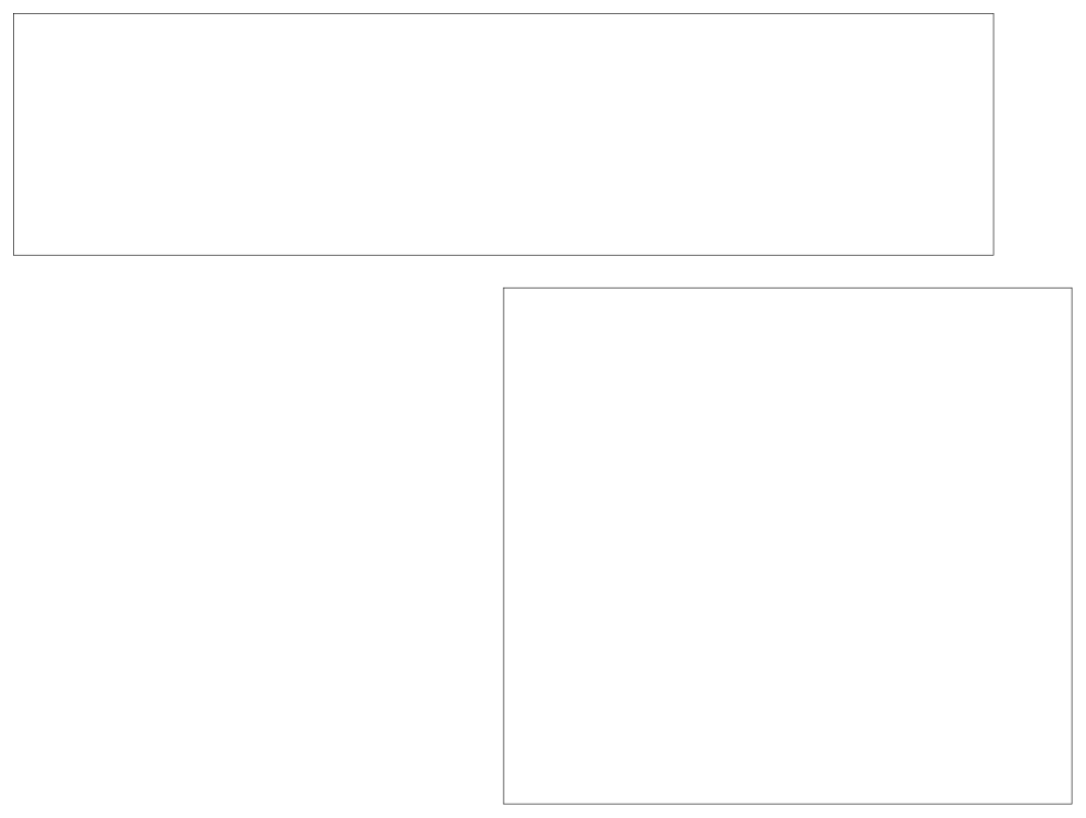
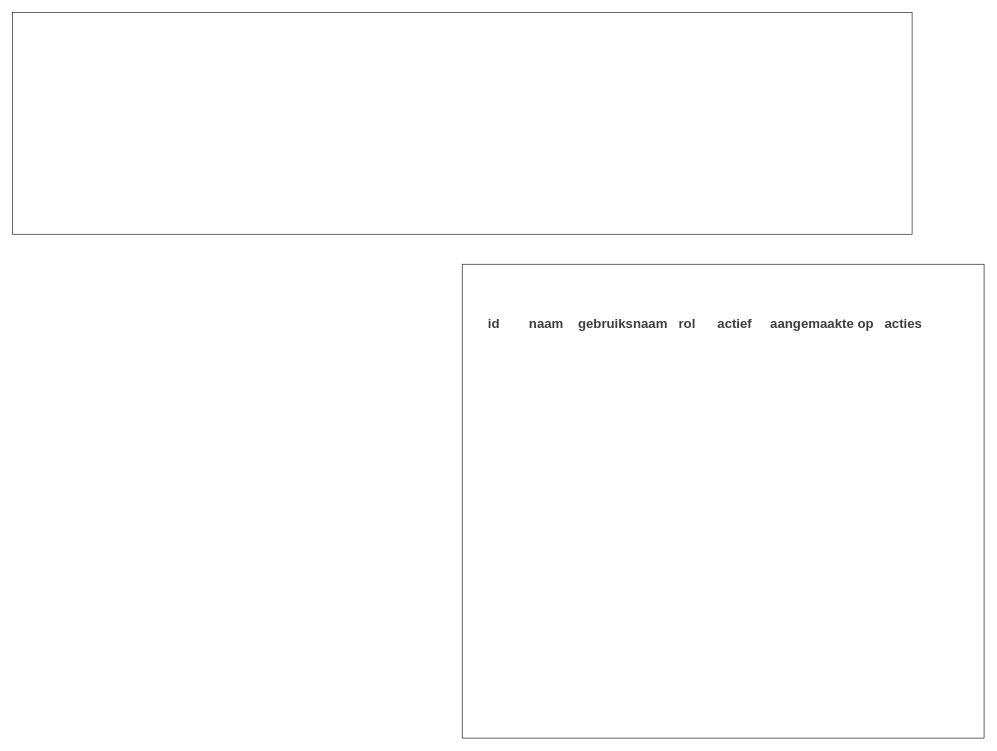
+ <mxCell id="4" value="&lt;b style=&quot;color: rgb(63, 63, 63); text-align: left; background-color: transparent; font-size: 22px;&quot;&gt;id&amp;nbsp; &amp;nbsp; &amp;nbsp; &amp;nbsp; naam&amp;nbsp; &amp;nbsp; gebruiksnaam&amp;nbsp; &amp;nbsp;rol&amp;nbsp; &amp;nbsp; &amp;nbsp; actief&amp;nbsp; &amp;nbsp; &amp;nbsp;aangemaakte op&amp;nbsp; &amp;nbsp;acties&lt;/b&gt;" style="text;html=1;align=center;verticalAlign=middle;whiteSpace=wrap;rounded=0;" parent="1" vertex="1"><mxGeometry x="790" y="460" width="770" height="160" as="geometry" /></mxCell>
